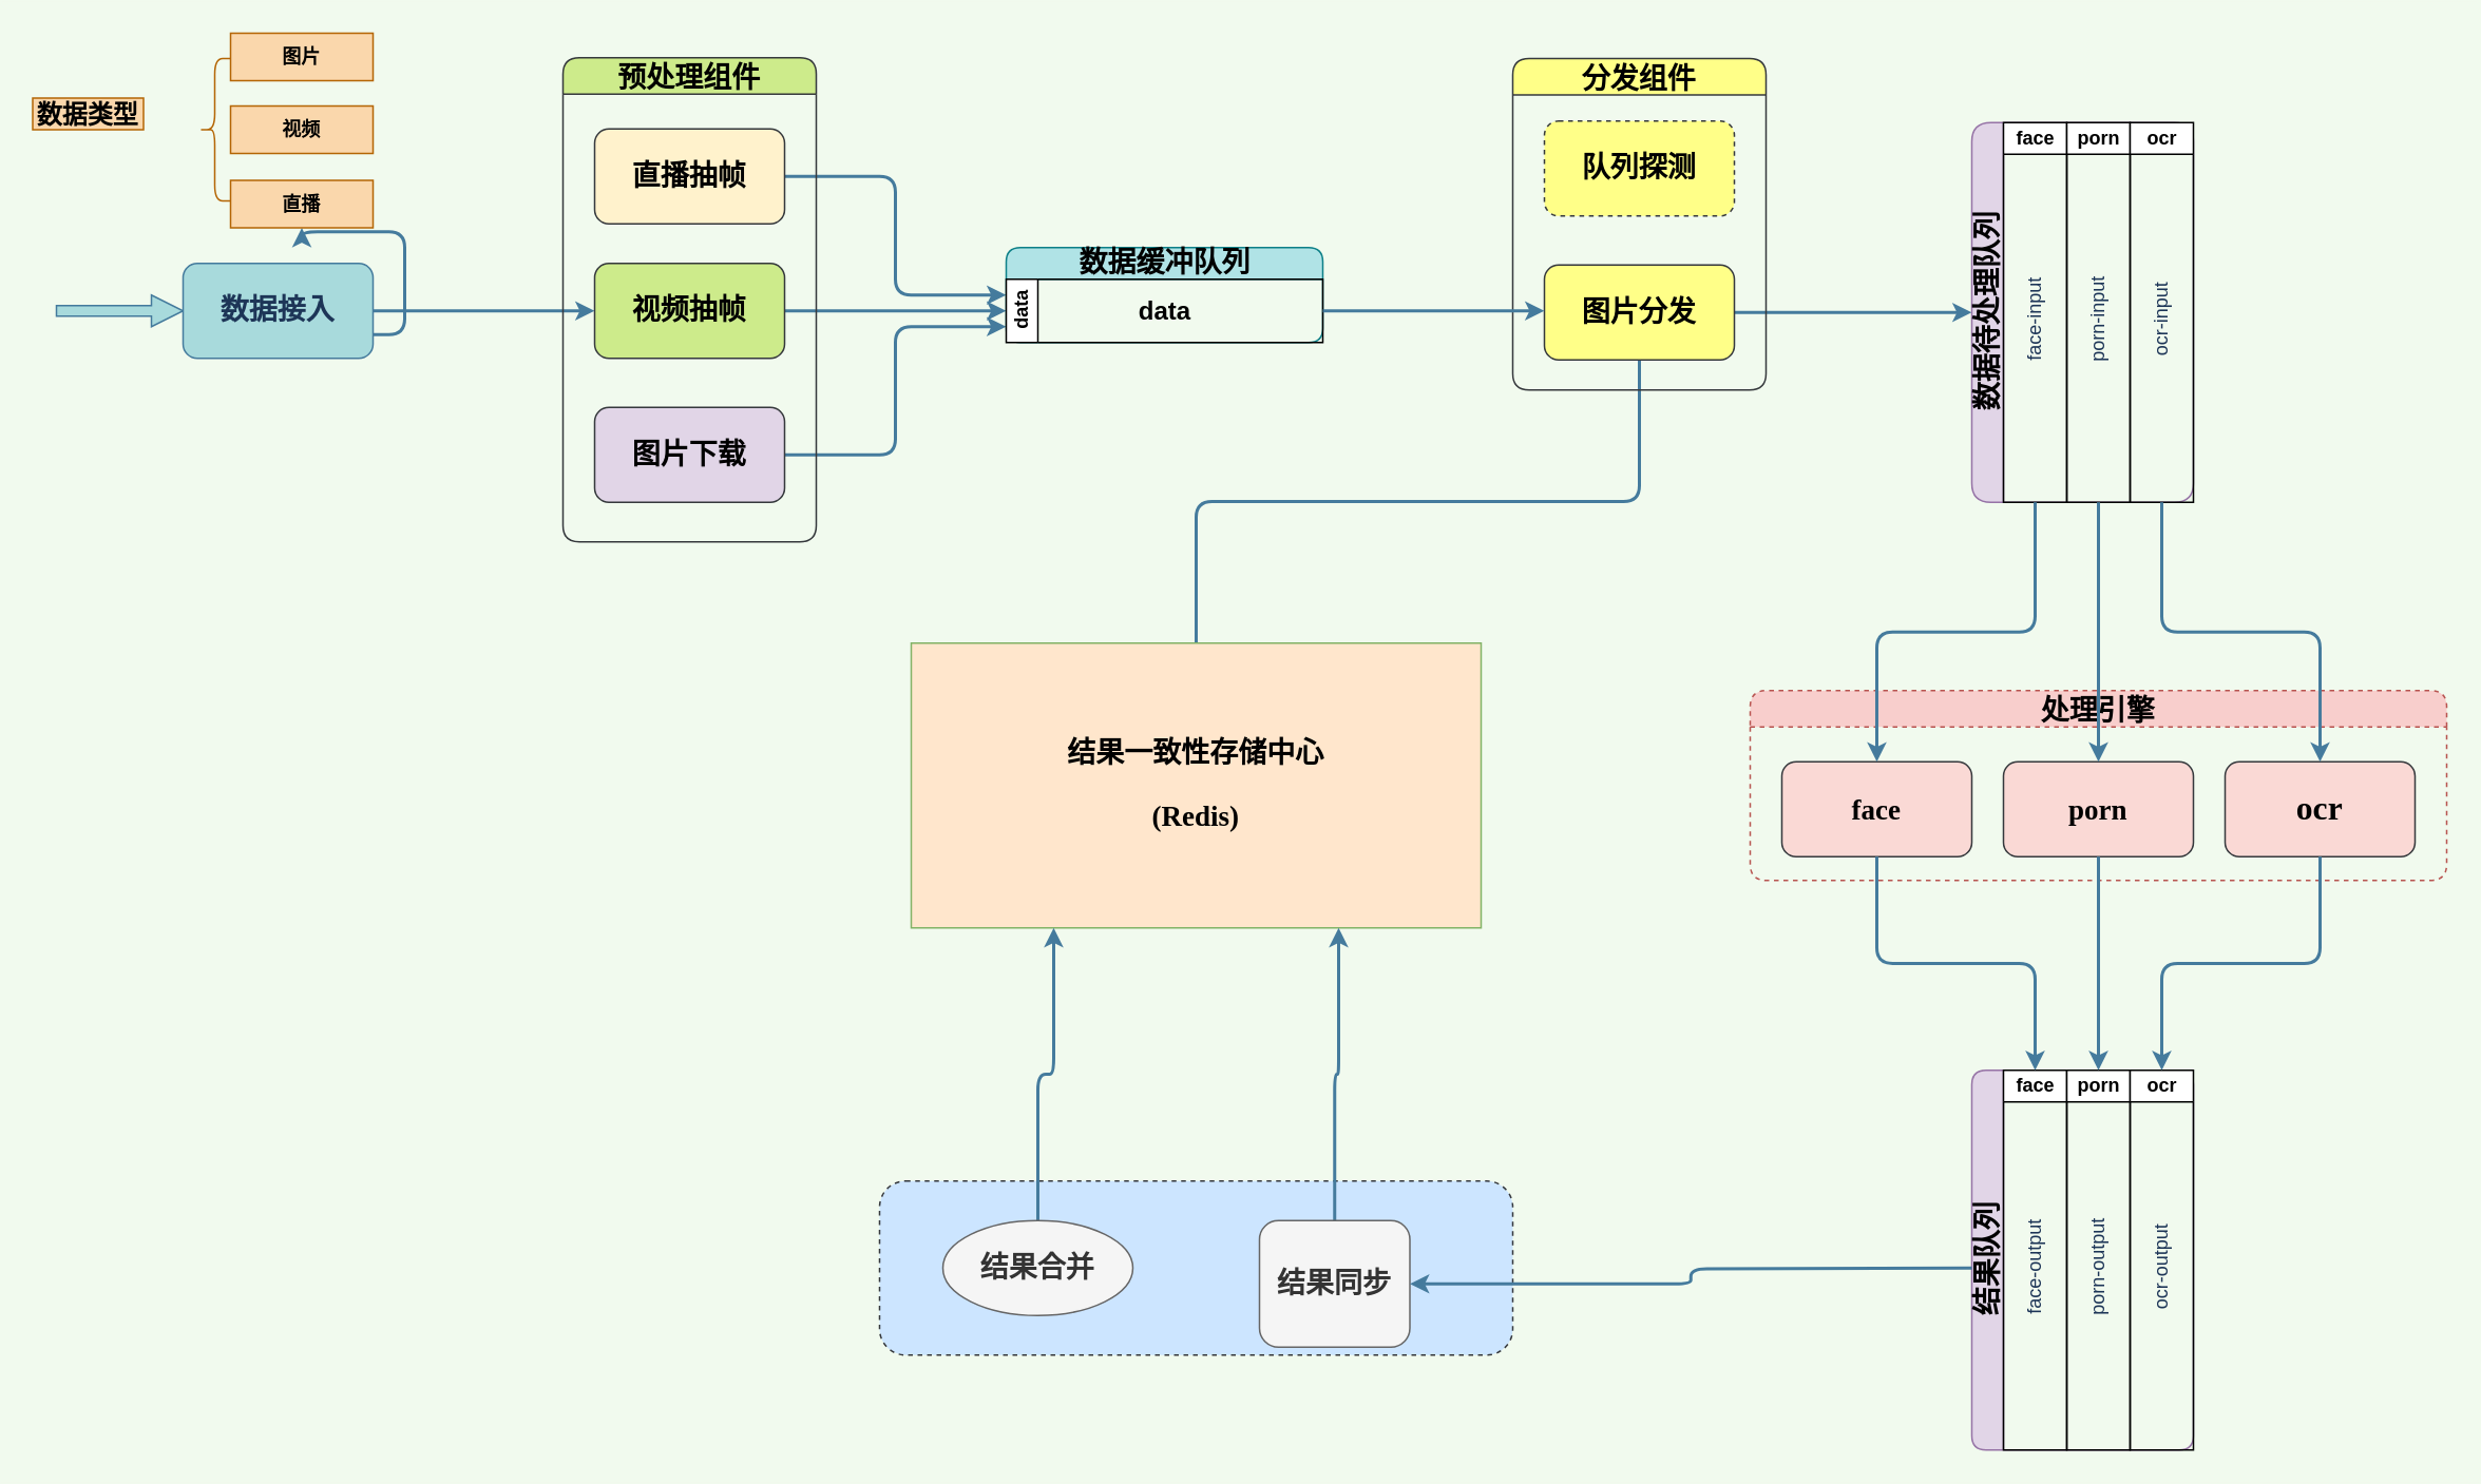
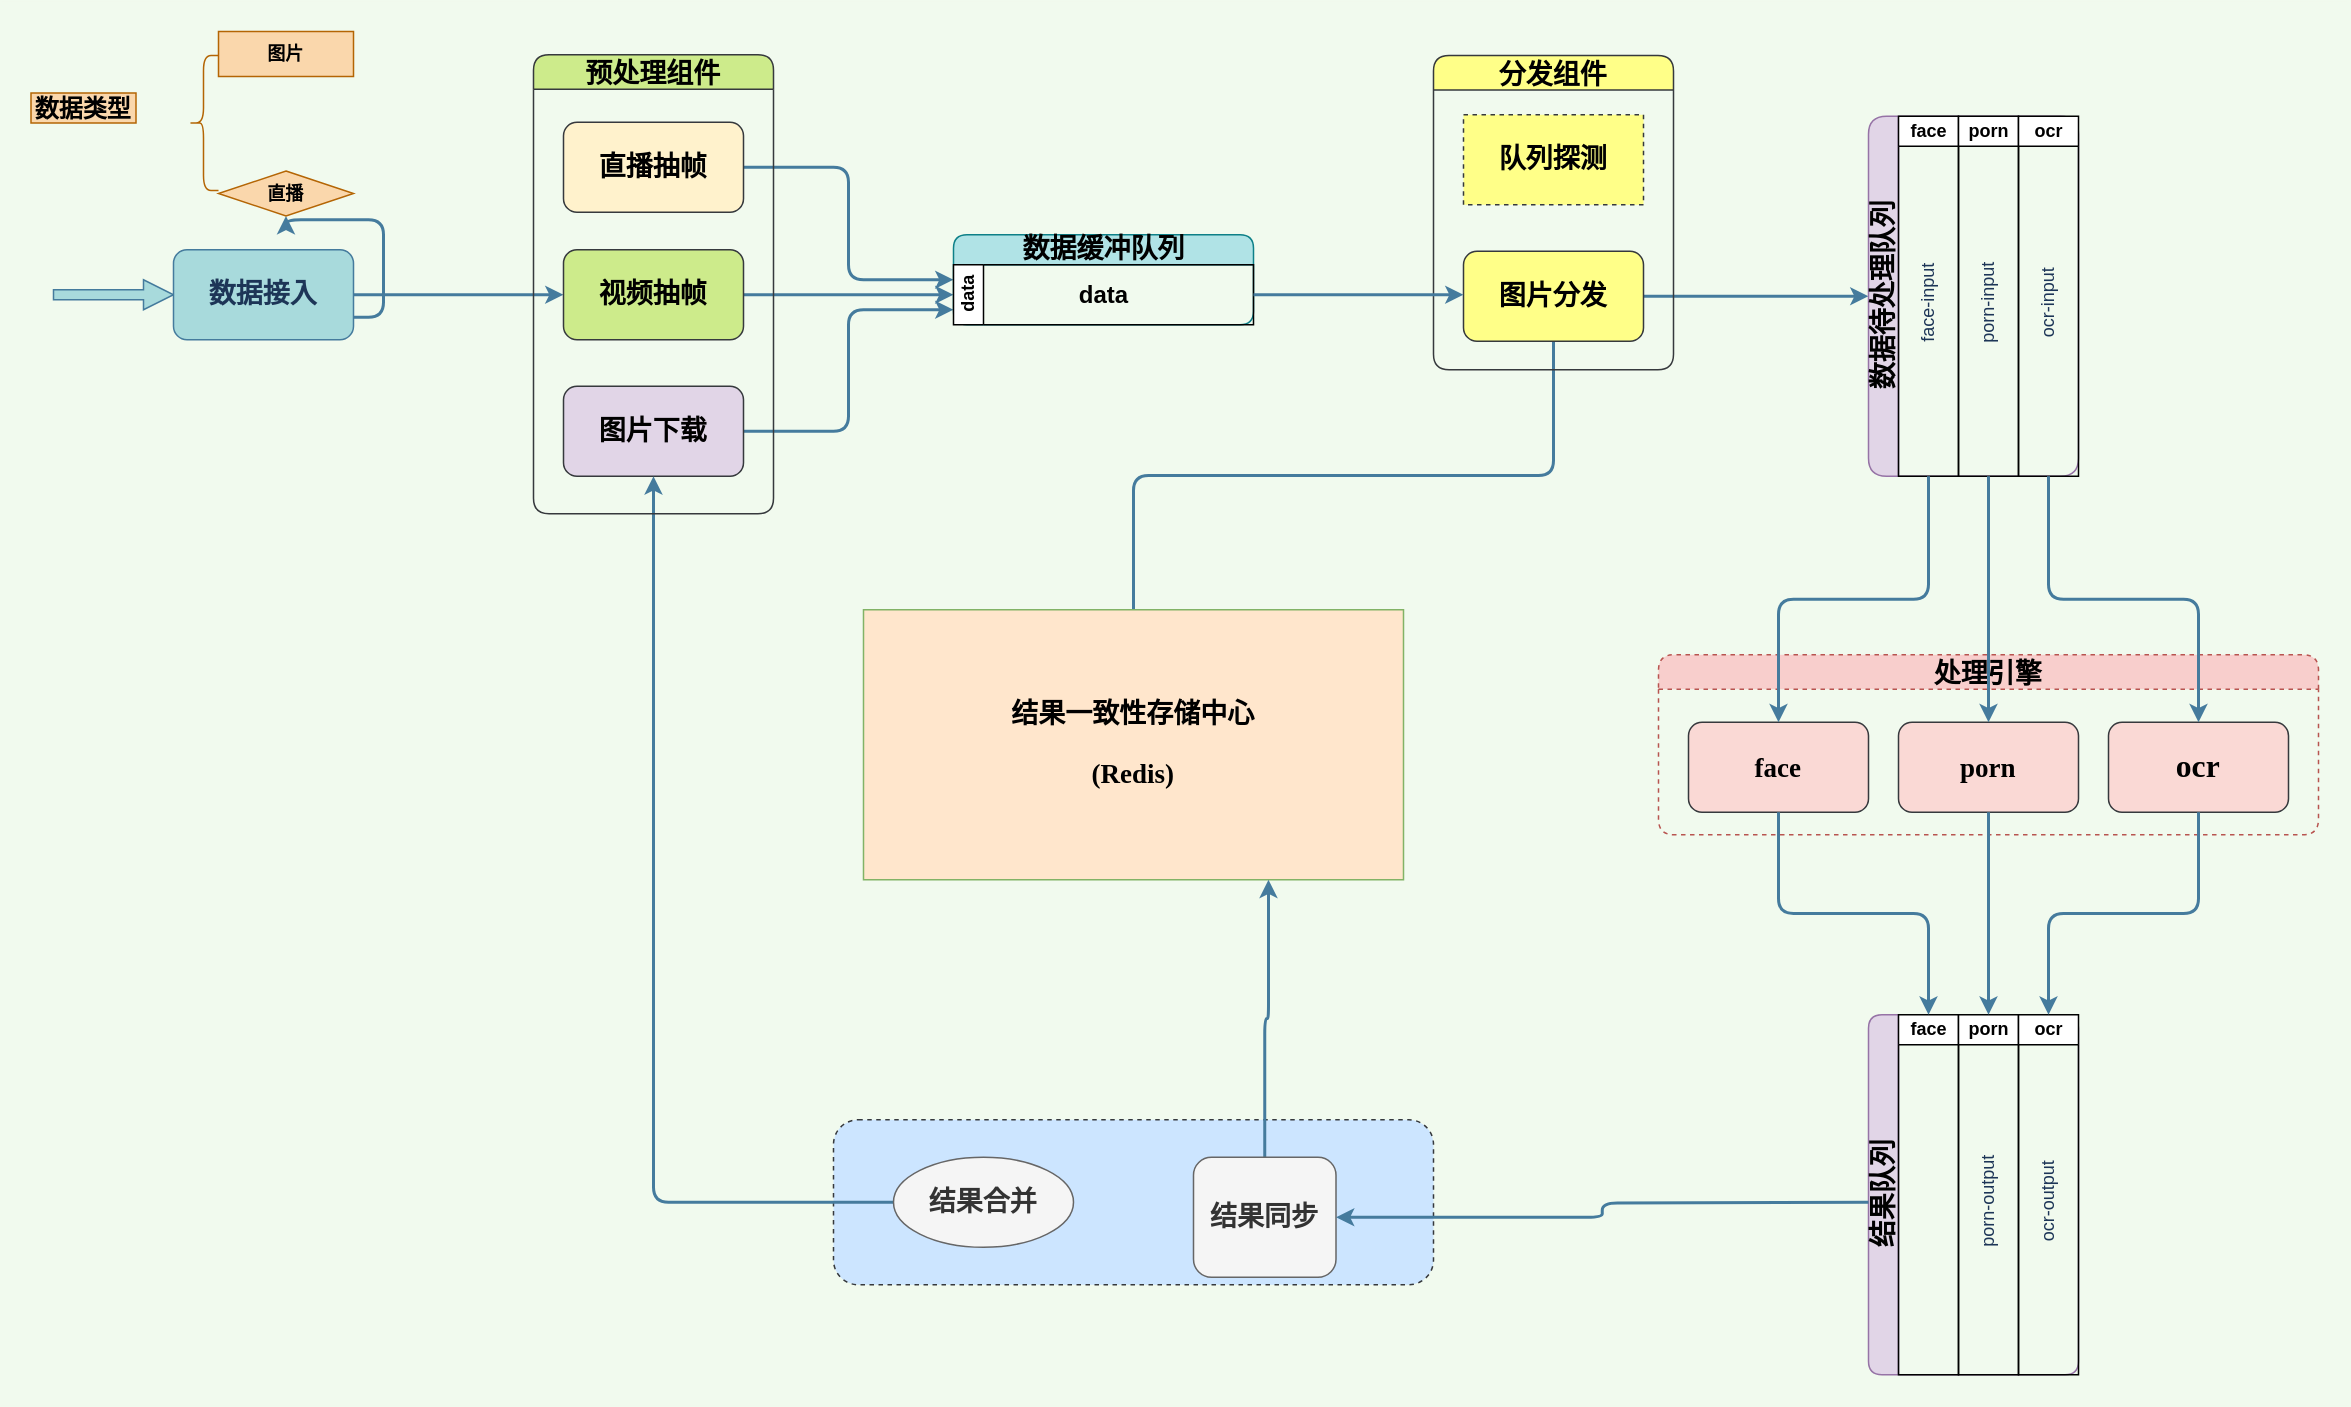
- <mxCell id="9" value="&lt;h4&gt;视频&lt;/h4&gt;" style="rounded=0;whiteSpace=wrap;html=1;sketch=0;strokeColor=#b46504;fillColor=#fad7ac;" parent="1" vertex="1"><mxGeometry x="145" y="66.5" width="90" height="30" as="geometry" /></mxCell>
- <mxCell id="35" value="&lt;h3&gt;&lt;font style=&quot;font-size: 18px&quot;&gt;队列探测&lt;/font&gt;&lt;/h3&gt;" style="rounded=1;whiteSpace=wrap;html=1;fontFamily=Verdana;fontSize=16;fillColor=#ffff88;strokeColor=#36393d;dashed=1;" parent="34" vertex="1"><mxGeometry x="20" y="39.5" width="120" height="60" as="geometry" /></mxCell>
+ <mxCell id="35" value="&lt;h3&gt;&lt;font style=&quot;font-size: 18px&quot;&gt;队列探测&lt;/font&gt;&lt;/h3&gt;" style="whiteSpace=wrap;html=1;fontFamily=Verdana;fontSize=16;fillColor=#ffff88;strokeColor=#36393d;dashed=1;rounded=0;" parent="34" vertex="1"><mxGeometry x="20" y="39.5" width="120" height="60" as="geometry" /></mxCell>
- <mxCell id="10" value="&lt;h4&gt;直播&lt;/h4&gt;" style="rounded=0;whiteSpace=wrap;html=1;sketch=0;strokeColor=#b46504;fillColor=#fad7ac;" parent="1" vertex="1"><mxGeometry x="145" y="113.5" width="90" height="30" as="geometry" /></mxCell>
+ <mxCell id="10" value="&lt;h4&gt;直播&lt;/h4&gt;" style="rhombus;whiteSpace=wrap;html=1;sketch=0;strokeColor=#b46504;fillColor=#fad7ac;" parent="1" vertex="1"><mxGeometry x="145" y="113.5" width="90" height="30" as="geometry" /></mxCell>
- <mxCell id="28" style="edgeStyle=orthogonalEdgeStyle;rounded=1;orthogonalLoop=1;jettySize=auto;html=1;entryX=0.25;entryY=1;entryDx=0;entryDy=0;strokeColor=#457B9D;strokeWidth=2;" edge="1" parent="1" source="29" target="25"><mxGeometry relative="1" as="geometry" /></mxCell>
+ <mxCell id="28" style="edgeStyle=orthogonalEdgeStyle;rounded=1;orthogonalLoop=1;jettySize=auto;html=1;strokeColor=#457B9D;strokeWidth=2;" edge="1" parent="1" source="29" target="17"><mxGeometry relative="1" as="geometry" /></mxCell>
- <mxCell id="45" value="face-output" style="text;html=1;align=center;verticalAlign=middle;resizable=0;points=[];autosize=1;fontColor=#1D3557;horizontal=0;" parent="44" vertex="1"><mxGeometry x="5" y="90" width="30" height="70" as="geometry" /></mxCell>
